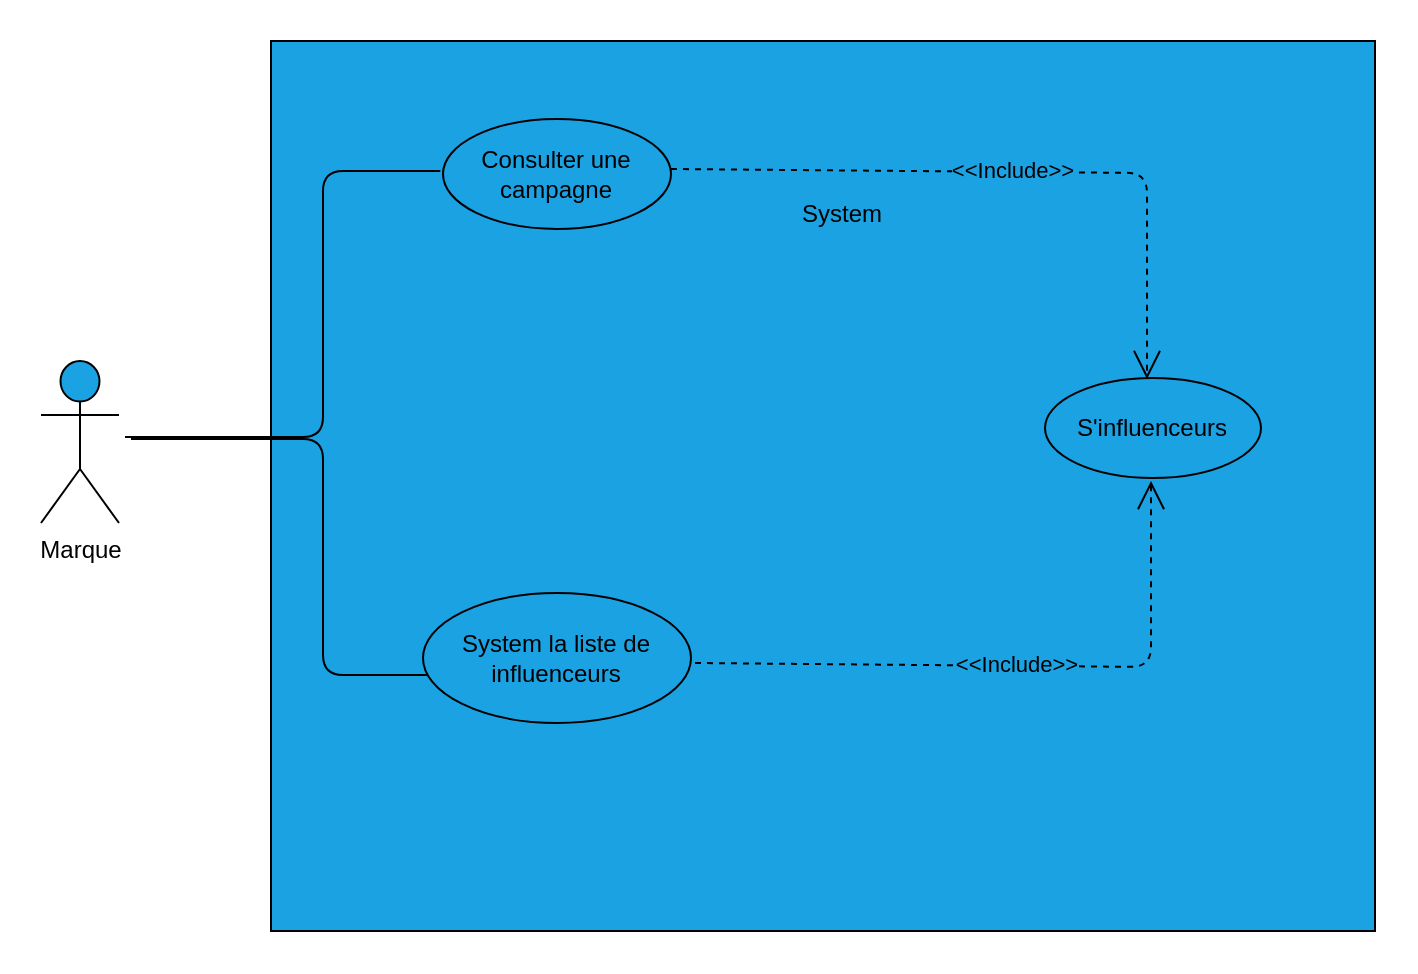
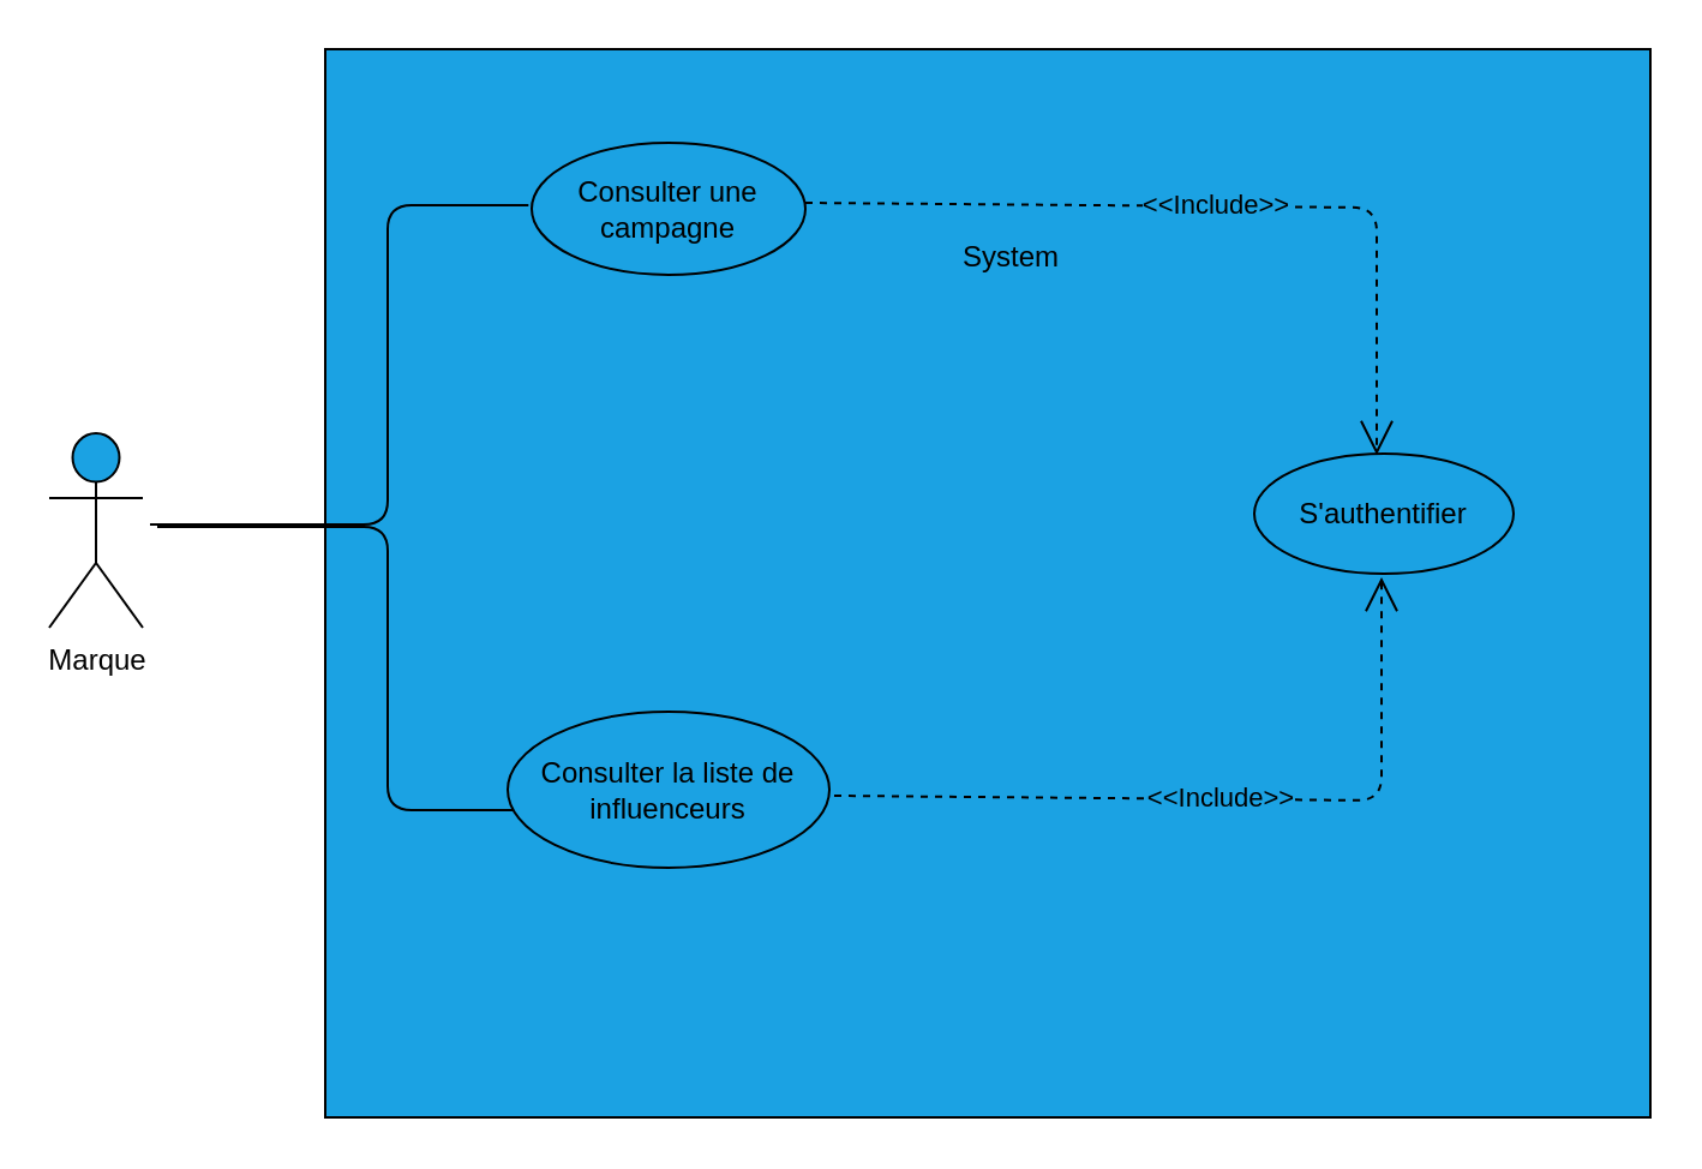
- <mxCell id="7" value="S'influenceurs" style="ellipse;whiteSpace=wrap;html=1;strokeColor=#000000;fontColor=#000000;fillColor=#1BA2E3;" vertex="1" parent="1"><mxGeometry x="522" y="188.5" width="108" height="50" as="geometry" /></mxCell>
+ <mxCell id="7" value="S'authentifier" style="ellipse;whiteSpace=wrap;html=1;strokeColor=#000000;fontColor=#000000;fillColor=#1BA2E3;" vertex="1" parent="1"><mxGeometry x="522" y="188.5" width="108" height="50" as="geometry" /></mxCell>
- <mxCell id="9" value="System la liste de influenceurs" style="ellipse;whiteSpace=wrap;html=1;strokeColor=#000000;fontColor=#000000;fillColor=#1BA2E3;" vertex="1" parent="1"><mxGeometry x="211" y="296" width="134" height="65" as="geometry" /></mxCell>
+ <mxCell id="9" value="Consulter la liste de influenceurs" style="ellipse;whiteSpace=wrap;html=1;strokeColor=#000000;fontColor=#000000;fillColor=#1BA2E3;" vertex="1" parent="1"><mxGeometry x="211" y="296" width="134" height="65" as="geometry" /></mxCell>
